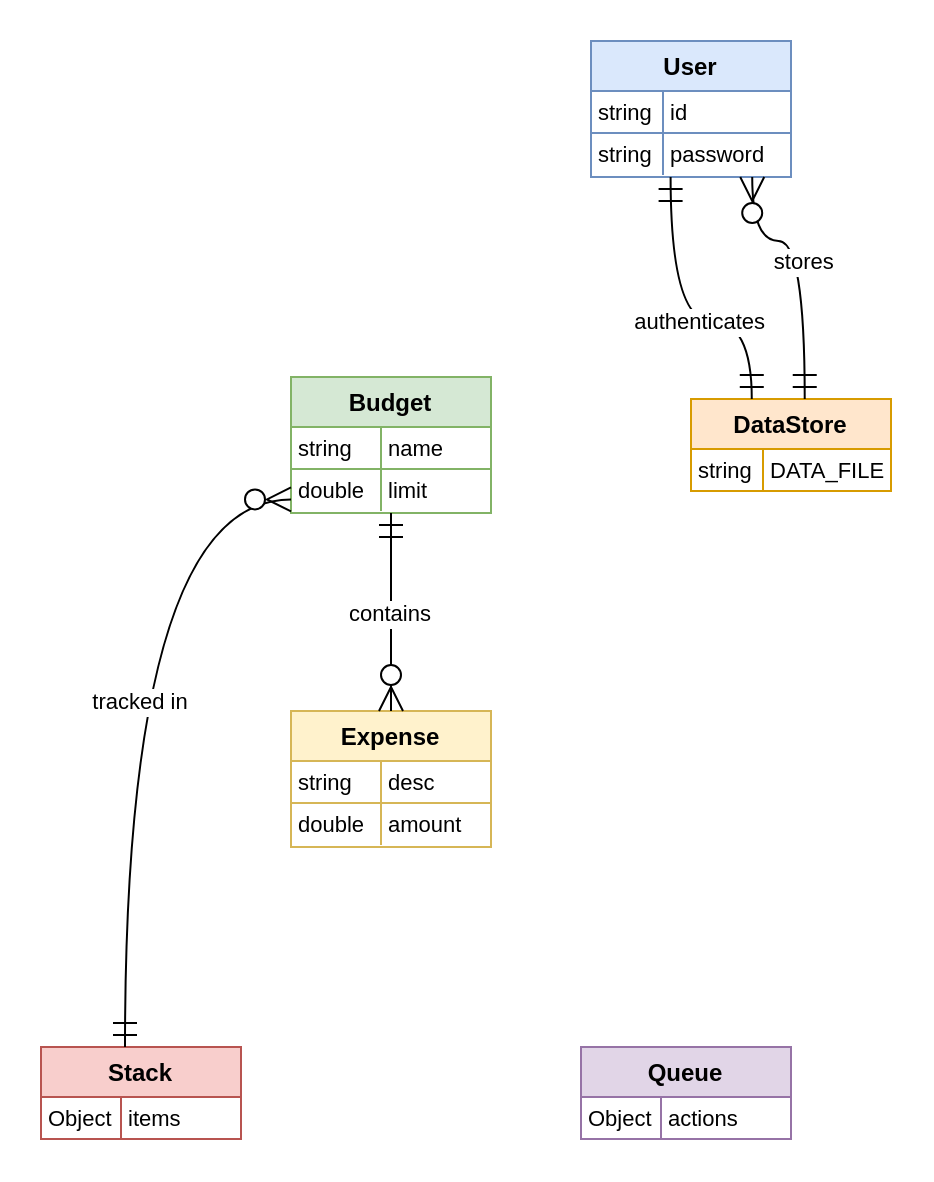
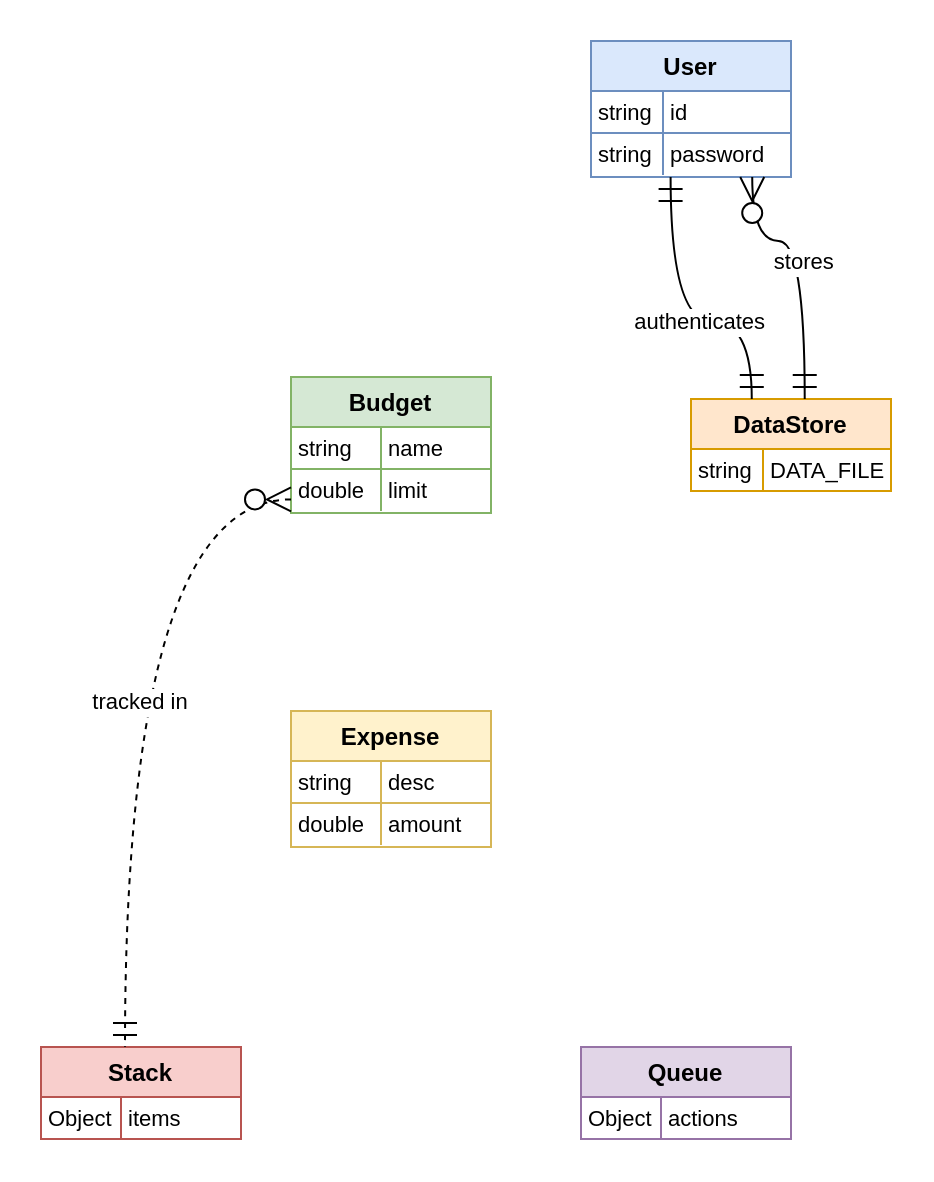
- <mxCell id="35" value="contains" style="curved=1;startArrow=ERmandOne;startSize=10;;endArrow=ERzeroToMany;endSize=10;;exitX=0.5;exitY=0.99;entryX=0.5;entryY=0;rounded=0;" edge="1" parent="1" source="9" target="16"><mxGeometry relative="1" as="geometry"><Array as="points" /></mxGeometry></mxCell>
- <mxCell id="38" value="tracked in" style="curved=1;startArrow=ERzeroToMany;startSize=10;;endArrow=ERmandOne;endSize=10;;exitX=0;exitY=0.9;entryX=0.42;entryY=0;rounded=0;edgeStyle=orthogonalEdgeStyle;" edge="1" parent="1" source="9" target="27"><mxGeometry x="0.03" y="8" relative="1" as="geometry"><mxPoint as="offset" /></mxGeometry></mxCell>
+ <mxCell id="38" value="tracked in" style="curved=1;startArrow=ERzeroToMany;startSize=10;endArrow=ERmandOne;endSize=10;exitX=0;exitY=0.9;entryX=0.42;entryY=0;rounded=0;edgeStyle=orthogonalEdgeStyle;dashed=1;" edge="1" parent="1" source="9" target="27"><mxGeometry x="0.03" y="8" relative="1" as="geometry"><mxPoint as="offset" /></mxGeometry></mxCell>
